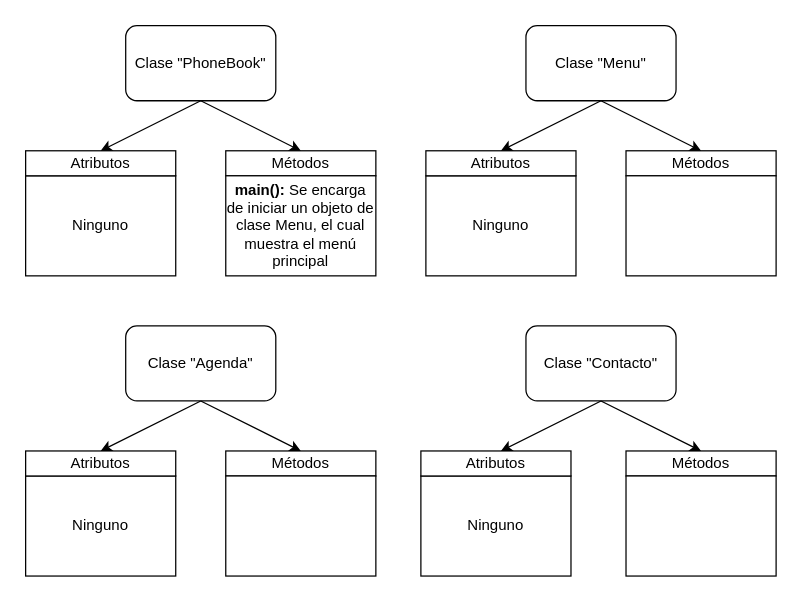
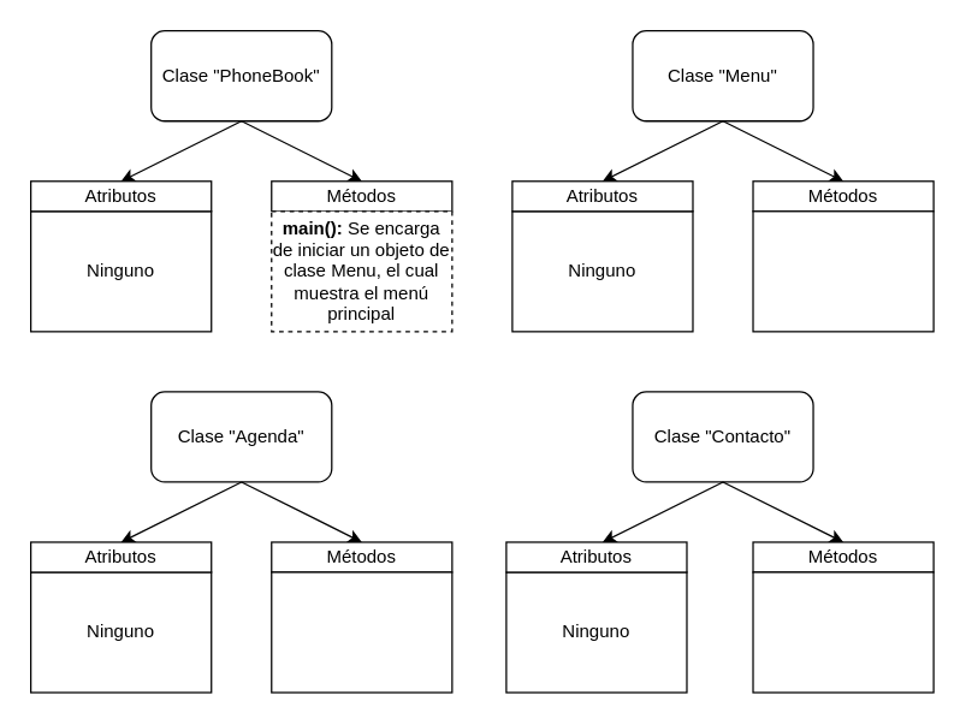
- <mxCell id="8" value="&lt;b&gt;main():&lt;/b&gt;&amp;nbsp;Se encarga de iniciar un objeto de clase Menu, el cual muestra el menú principal" style="rounded=0;whiteSpace=wrap;html=1;" parent="1" vertex="1"><mxGeometry x="180" y="140" width="120" height="80" as="geometry" /></mxCell>
+ <mxCell id="8" value="&lt;b&gt;main():&lt;/b&gt;&amp;nbsp;Se encarga de iniciar un objeto de clase Menu, el cual muestra el menú principal" style="rounded=0;whiteSpace=wrap;html=1;dashed=1;" parent="1" vertex="1"><mxGeometry x="180" y="140" width="120" height="80" as="geometry" /></mxCell>
